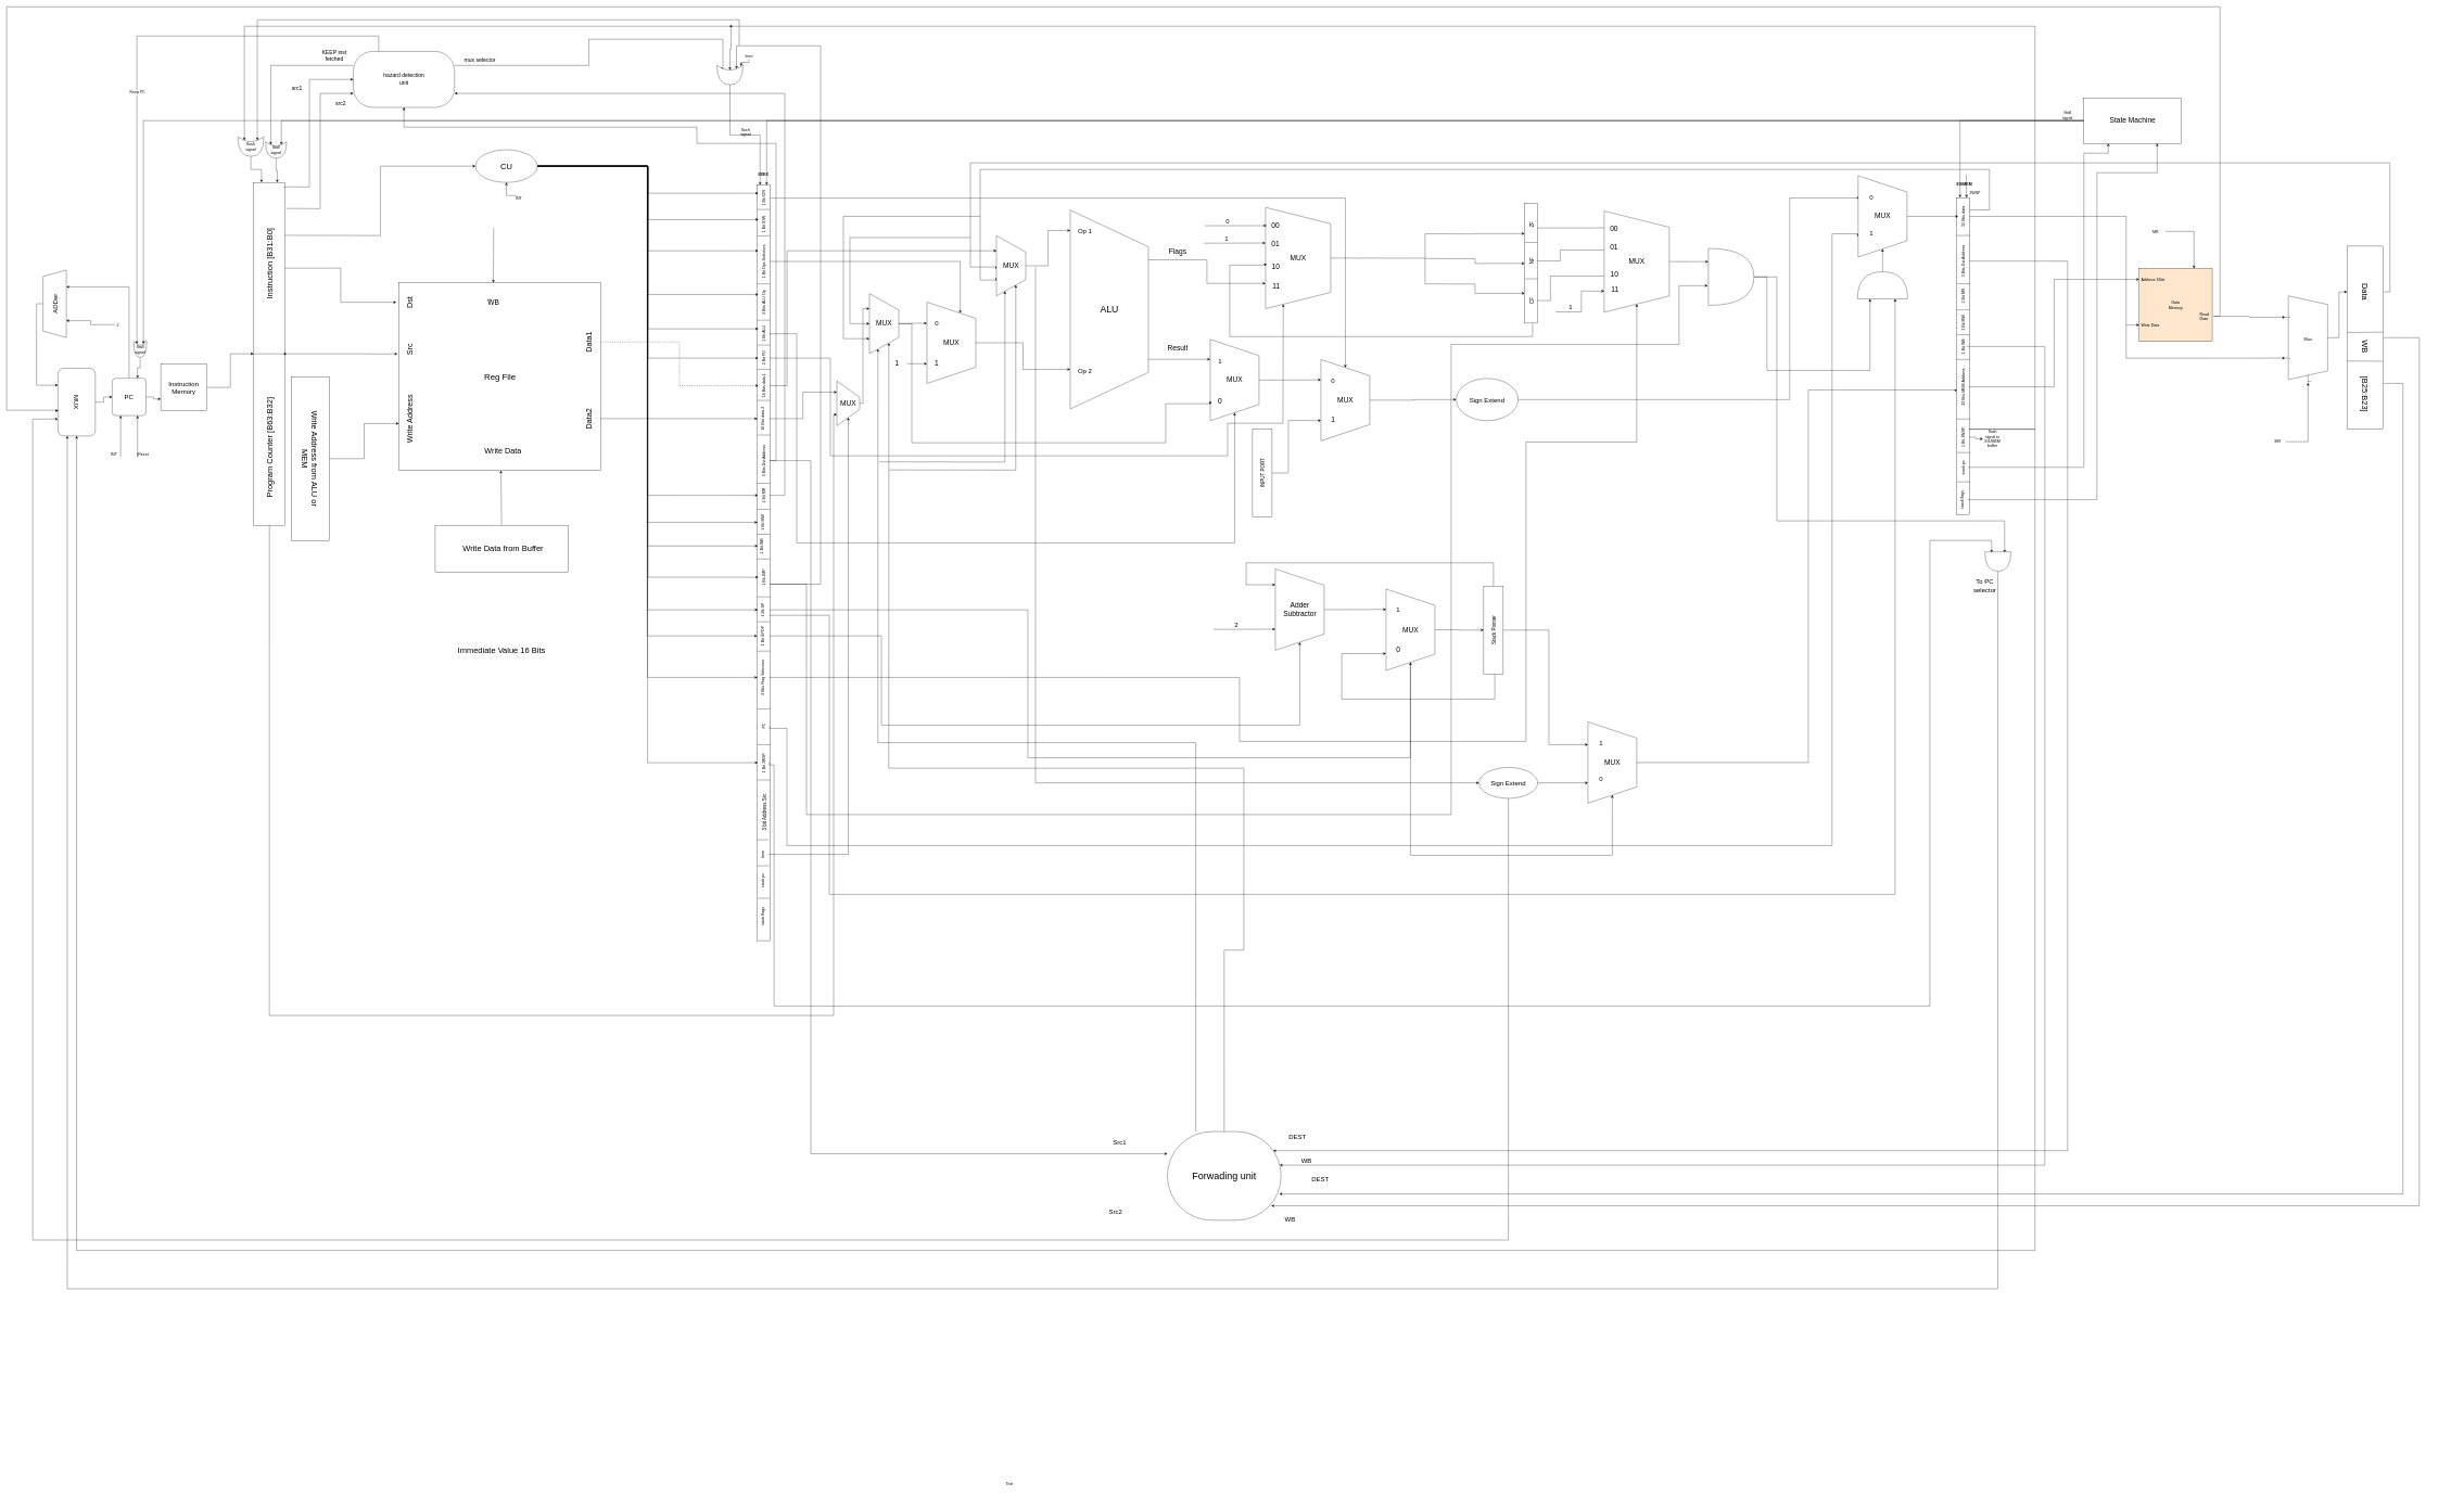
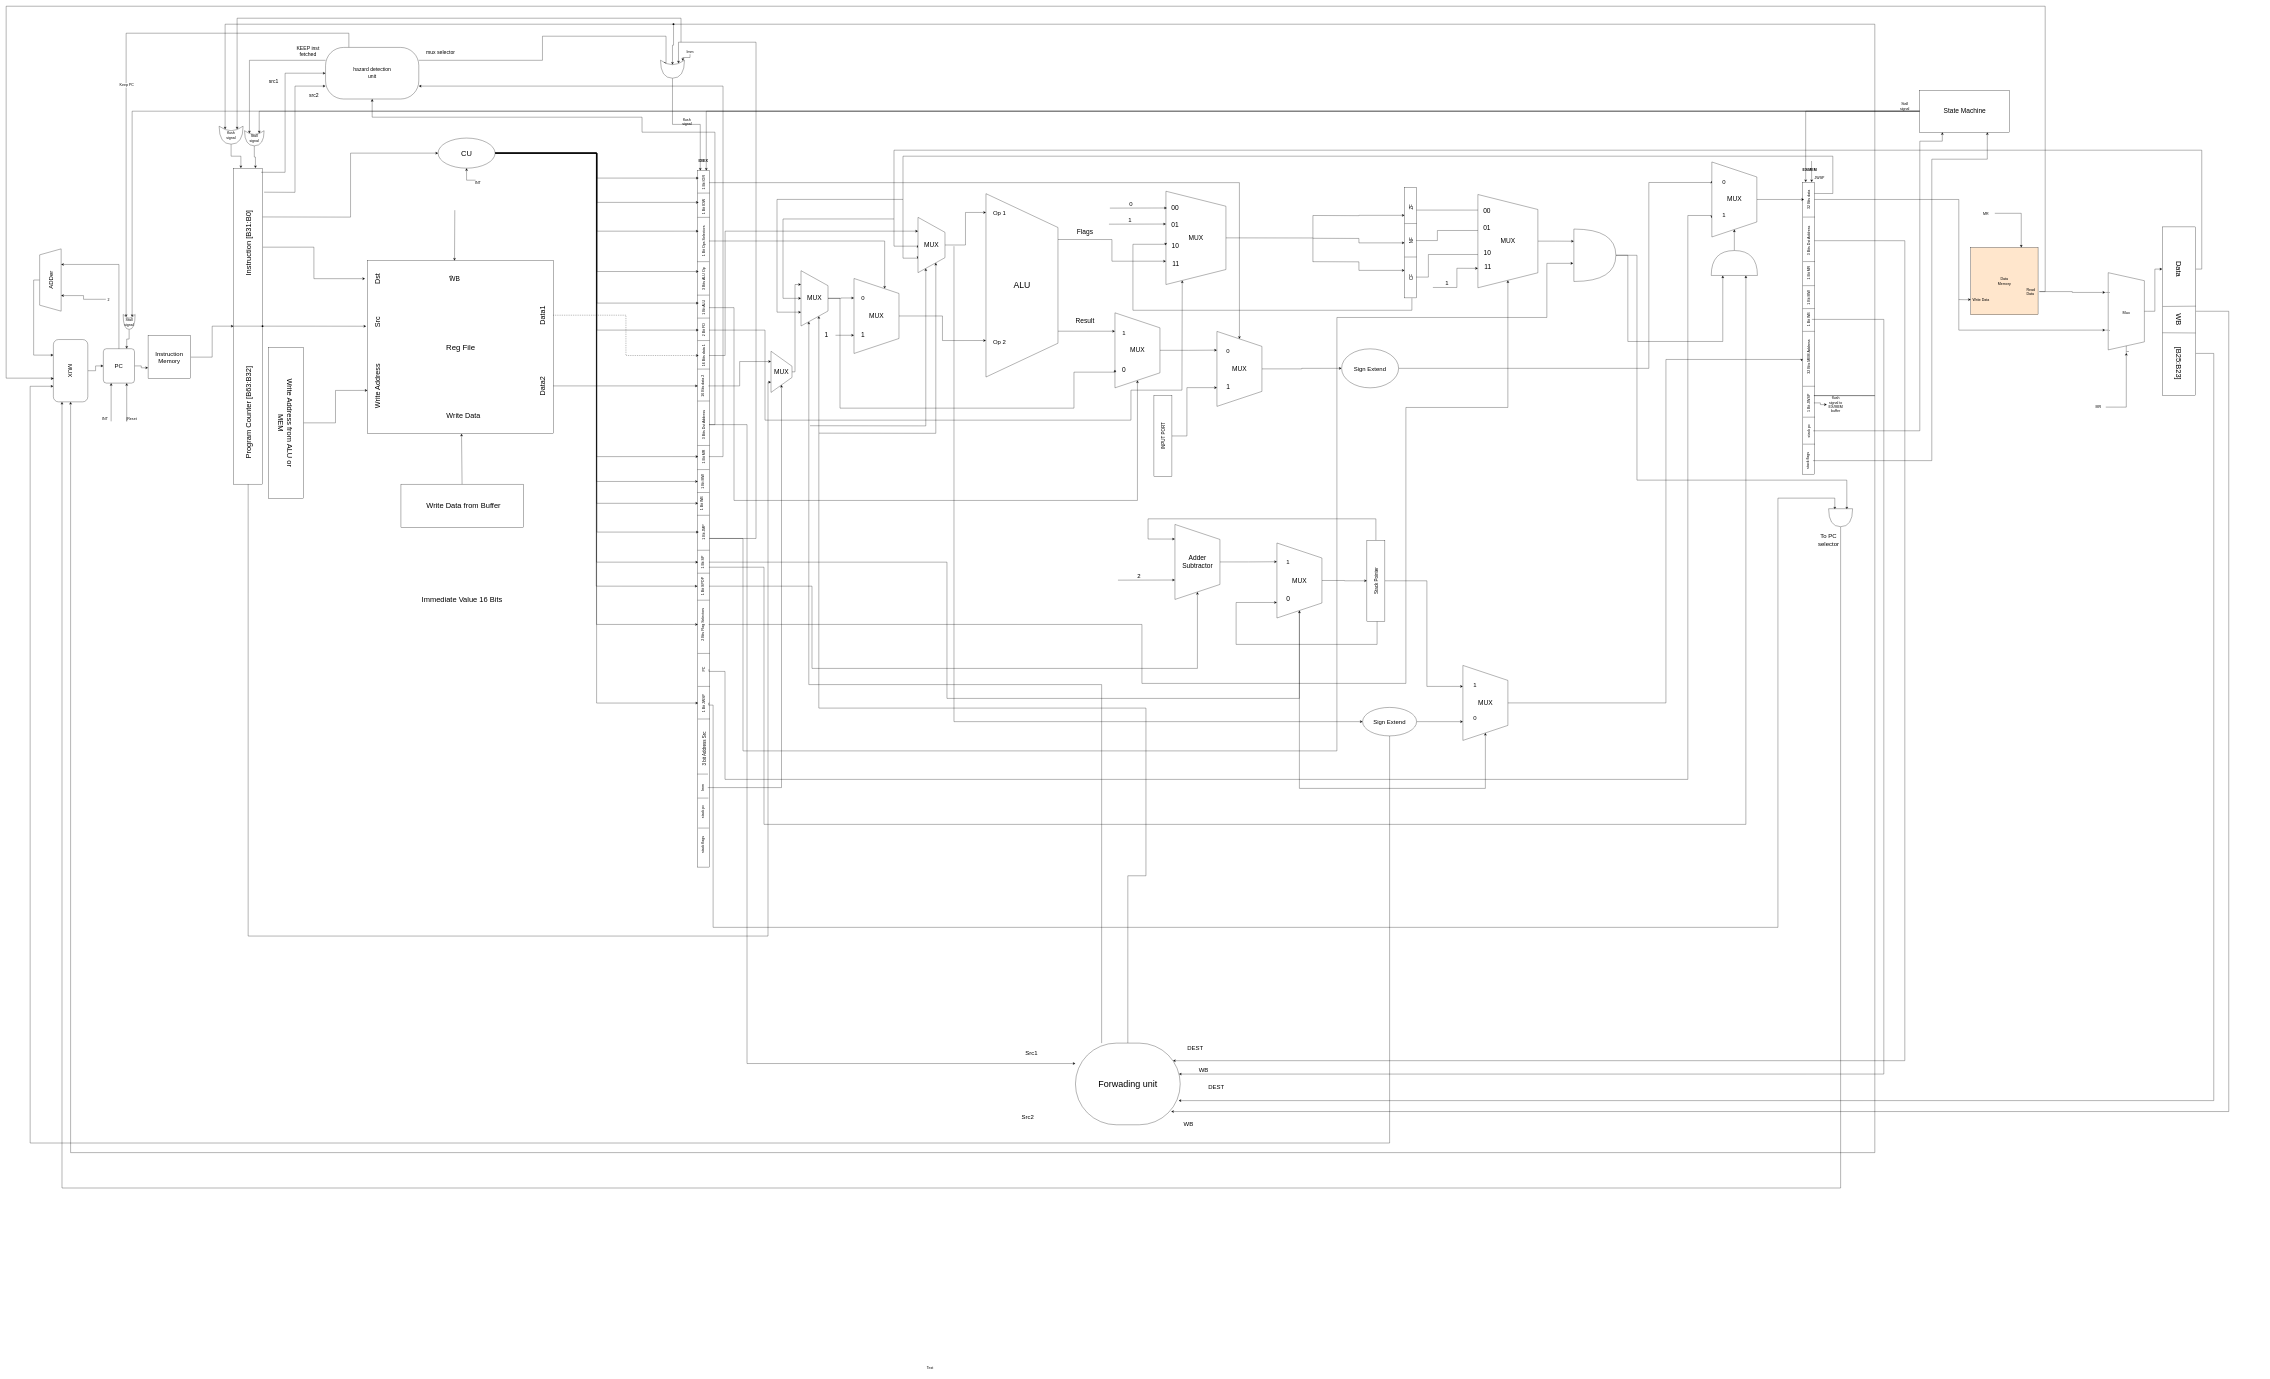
- <mxCell id="253" value="mux selector" style="text;html=1;strokeColor=none;fillColor=none;align=center;verticalAlign=middle;whiteSpace=wrap;rounded=0;container=0;fontSize=17;" parent="1" vertex="1"><mxGeometry x="1415.14" y="157.33" width="116.57" height="52.67" as="geometry" /></mxCell>
+ <mxCell id="253" value="mux selector" style="text;html=1;strokeColor=none;fillColor=none;align=center;verticalAlign=middle;whiteSpace=wrap;rounded=0;container=0;fontSize=17;" parent="1" vertex="1"><mxGeometry x="1410.14" y="147.33" width="116.57" height="52.67" as="geometry" /></mxCell>
- <mxCell id="144" style="edgeStyle=orthogonalEdgeStyle;rounded=0;orthogonalLoop=1;jettySize=auto;html=1;exitX=0.5;exitY=1;exitDx=0;exitDy=0;entryX=0;entryY=0.5;entryDx=0;entryDy=0;fontSize=30;" parent="1" source="145" target="217" edge="1"><mxGeometry relative="1" as="geometry" /></mxCell>
- <mxCell id="217" value="Address 16bit" style="text;strokeColor=none;fillColor=none;align=left;verticalAlign=middle;spacingLeft=4;spacingRight=4;overflow=hidden;points=[[0,0.5],[1,0.5]];portConstraint=eastwest;rotatable=0;" parent="1" vertex="1"><mxGeometry x="6570" y="824.511" width="158.146" height="66.853" as="geometry" /></mxCell>
